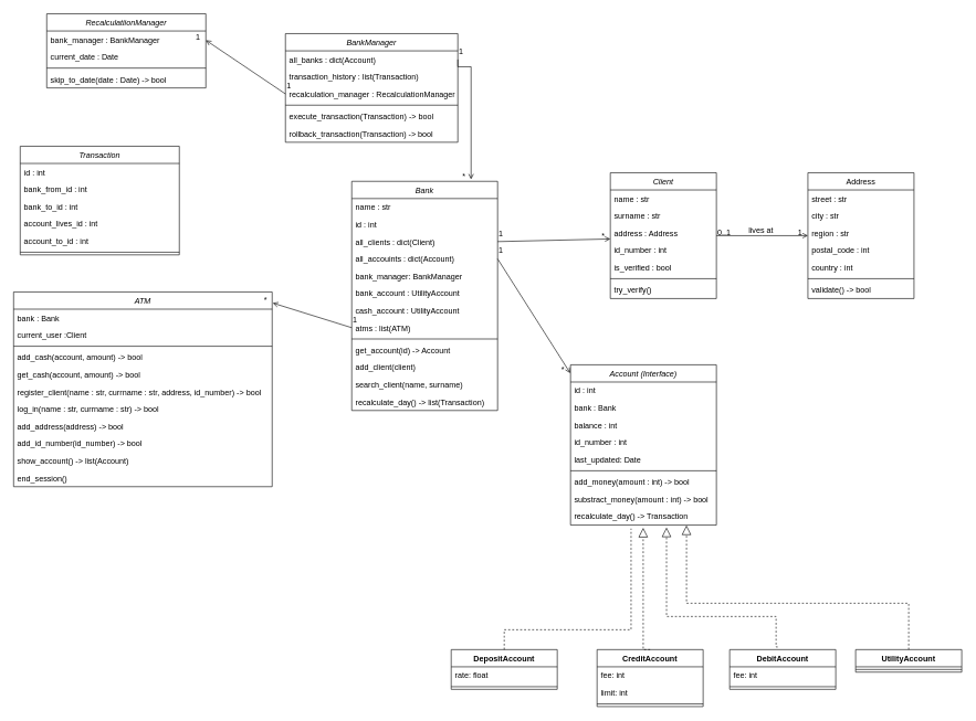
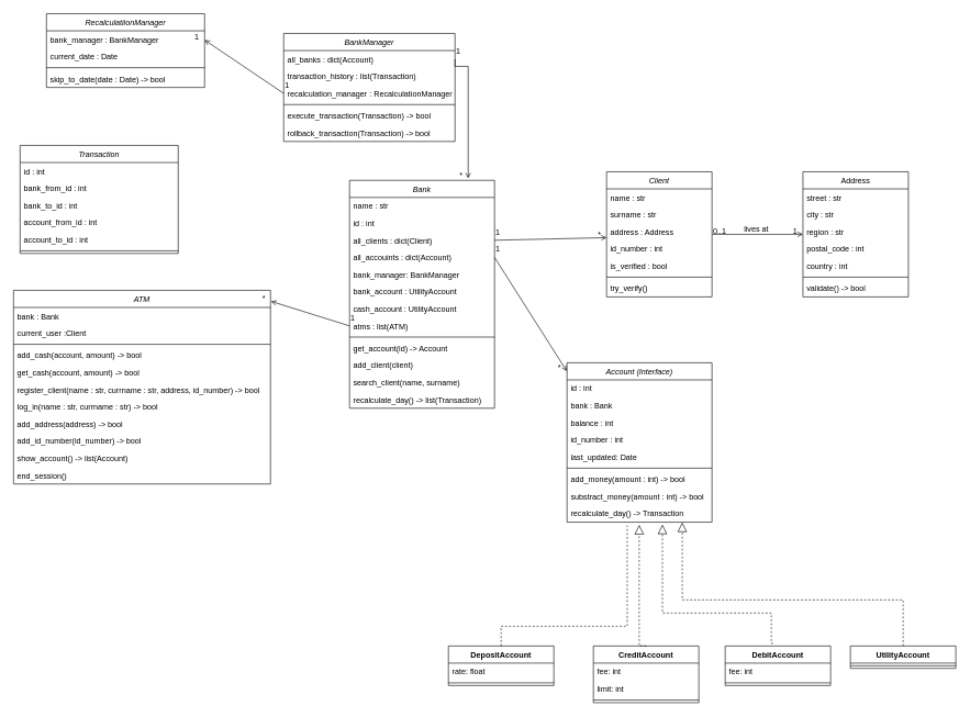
- <mxCell id="73" value="account_lives_id : int" style="text;align=left;verticalAlign=top;spacingLeft=4;spacingRight=4;overflow=hidden;rotatable=0;points=[[0,0.5],[1,0.5]];portConstraint=eastwest;" parent="69" vertex="1"><mxGeometry y="104" width="240" height="26" as="geometry" /></mxCell>
+ <mxCell id="73" value="account_from_id : int" style="text;align=left;verticalAlign=top;spacingLeft=4;spacingRight=4;overflow=hidden;rotatable=0;points=[[0,0.5],[1,0.5]];portConstraint=eastwest;" parent="69" vertex="1"><mxGeometry y="104" width="240" height="26" as="geometry" /></mxCell>
